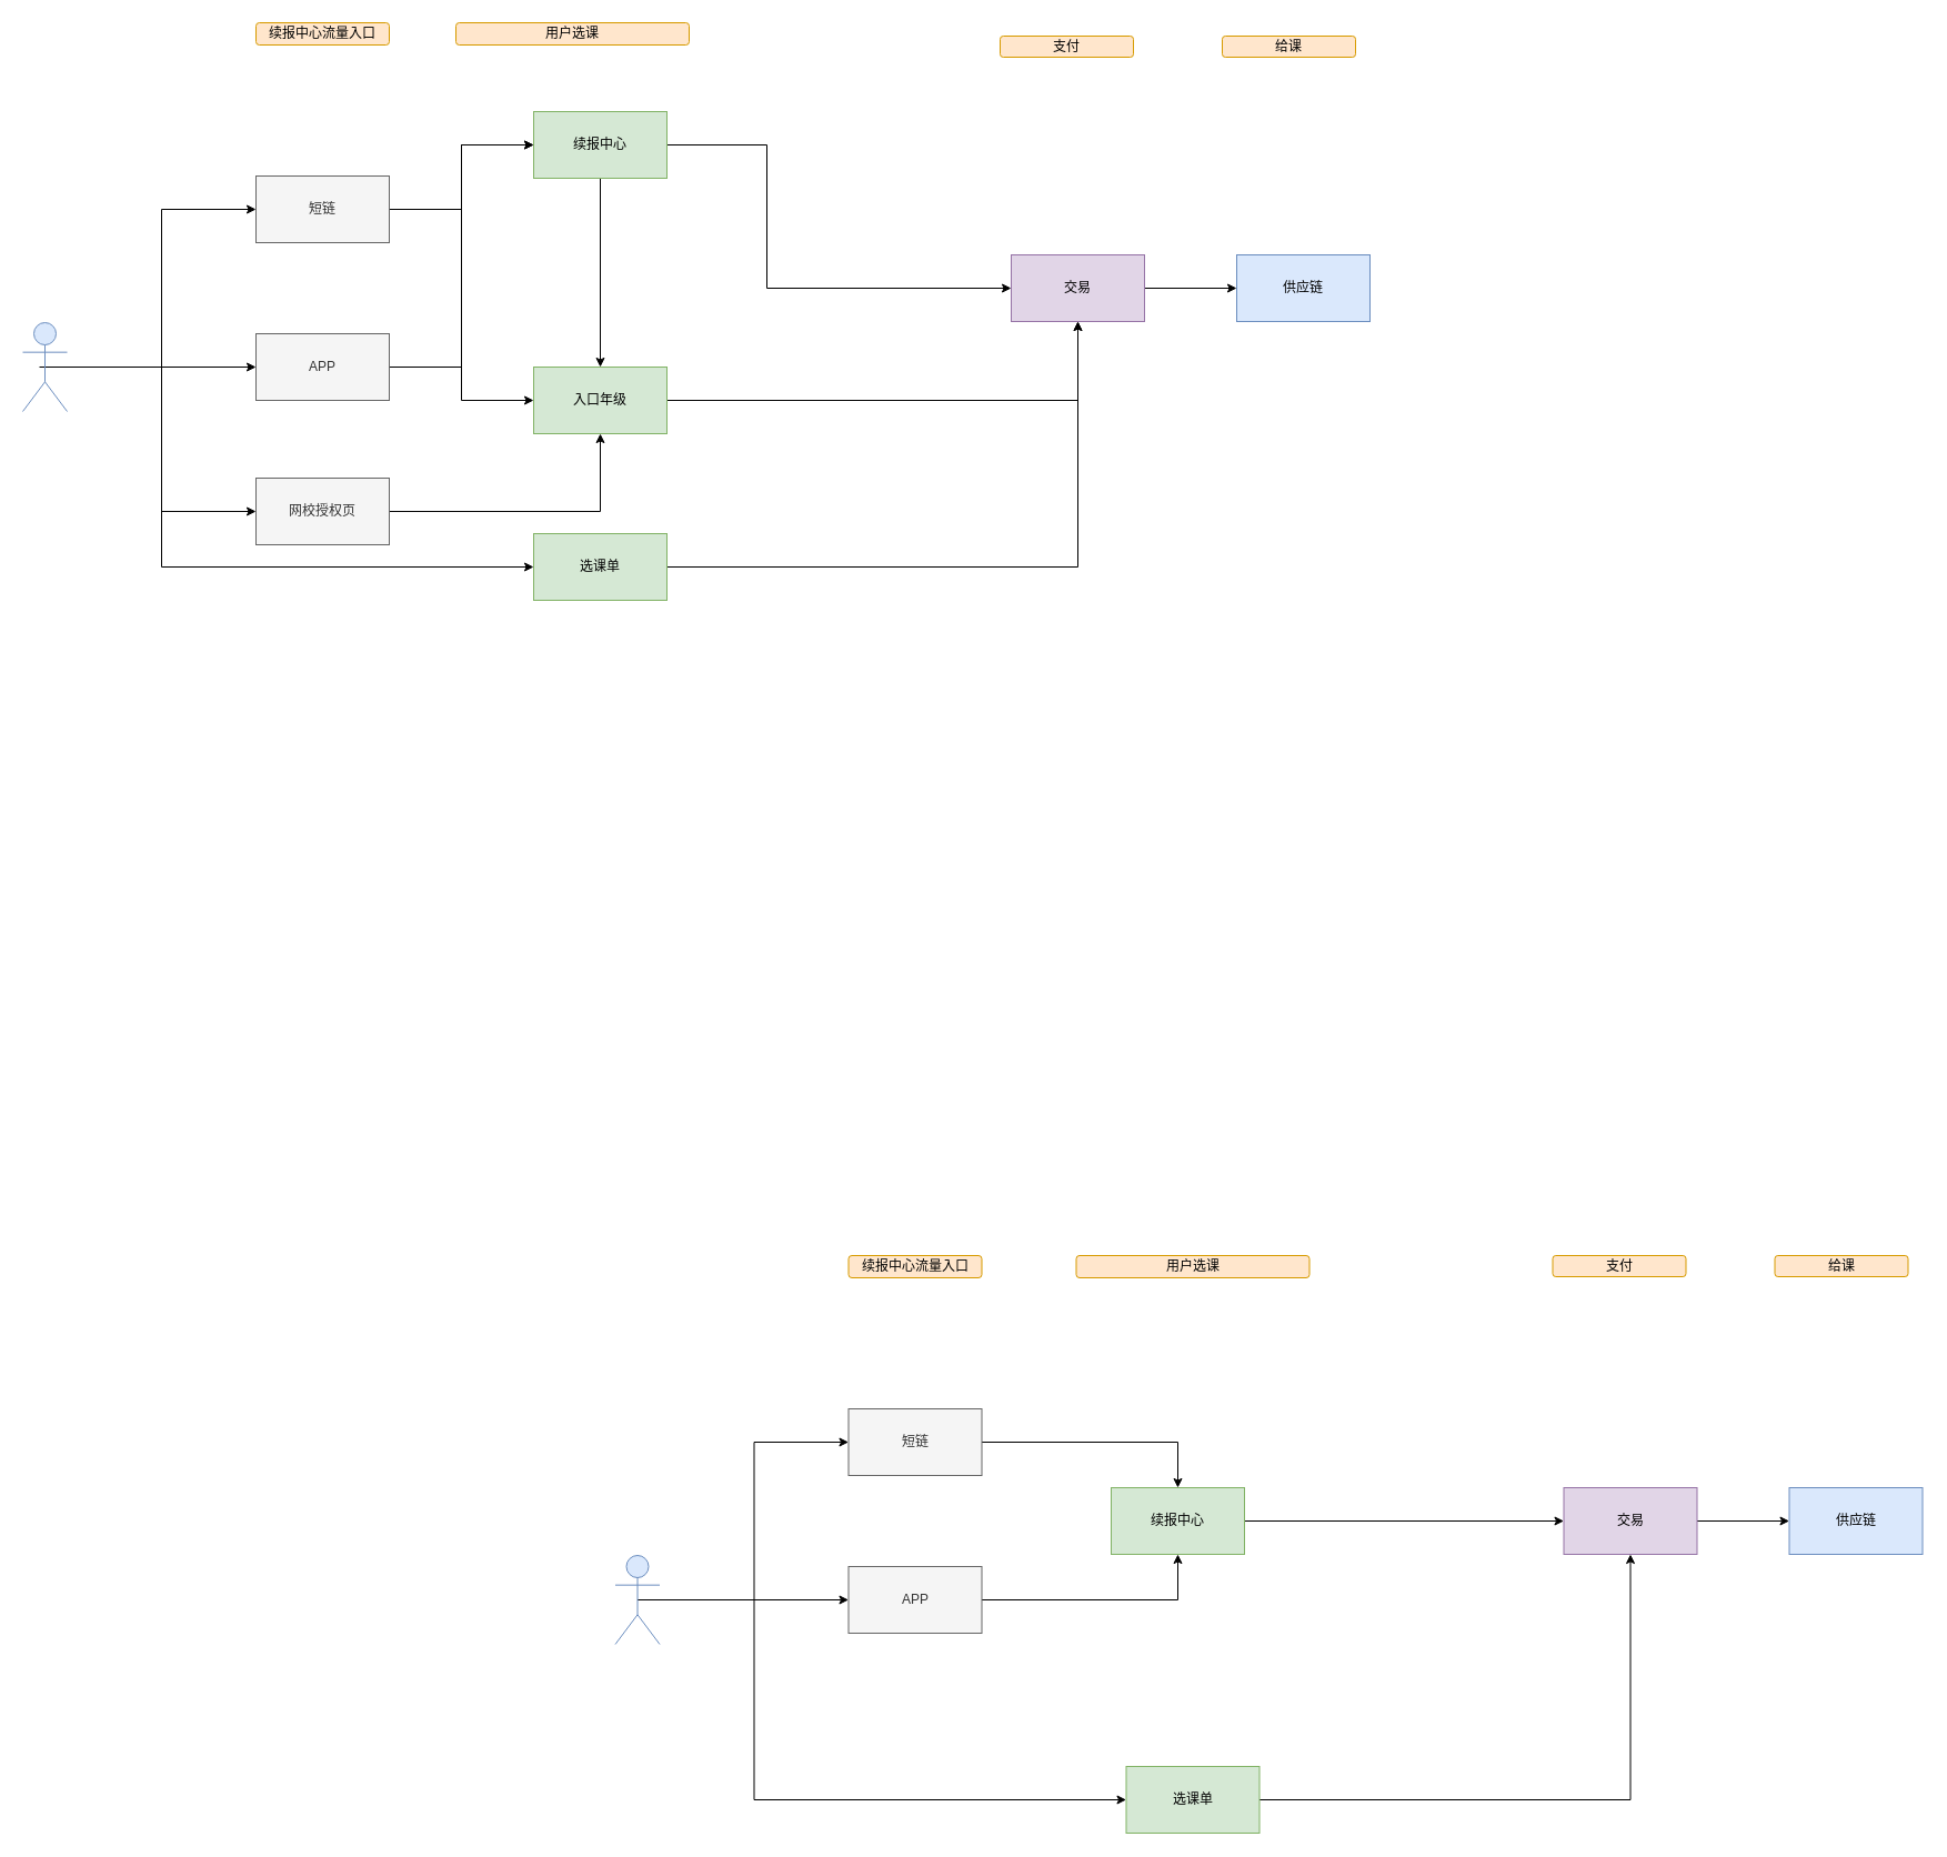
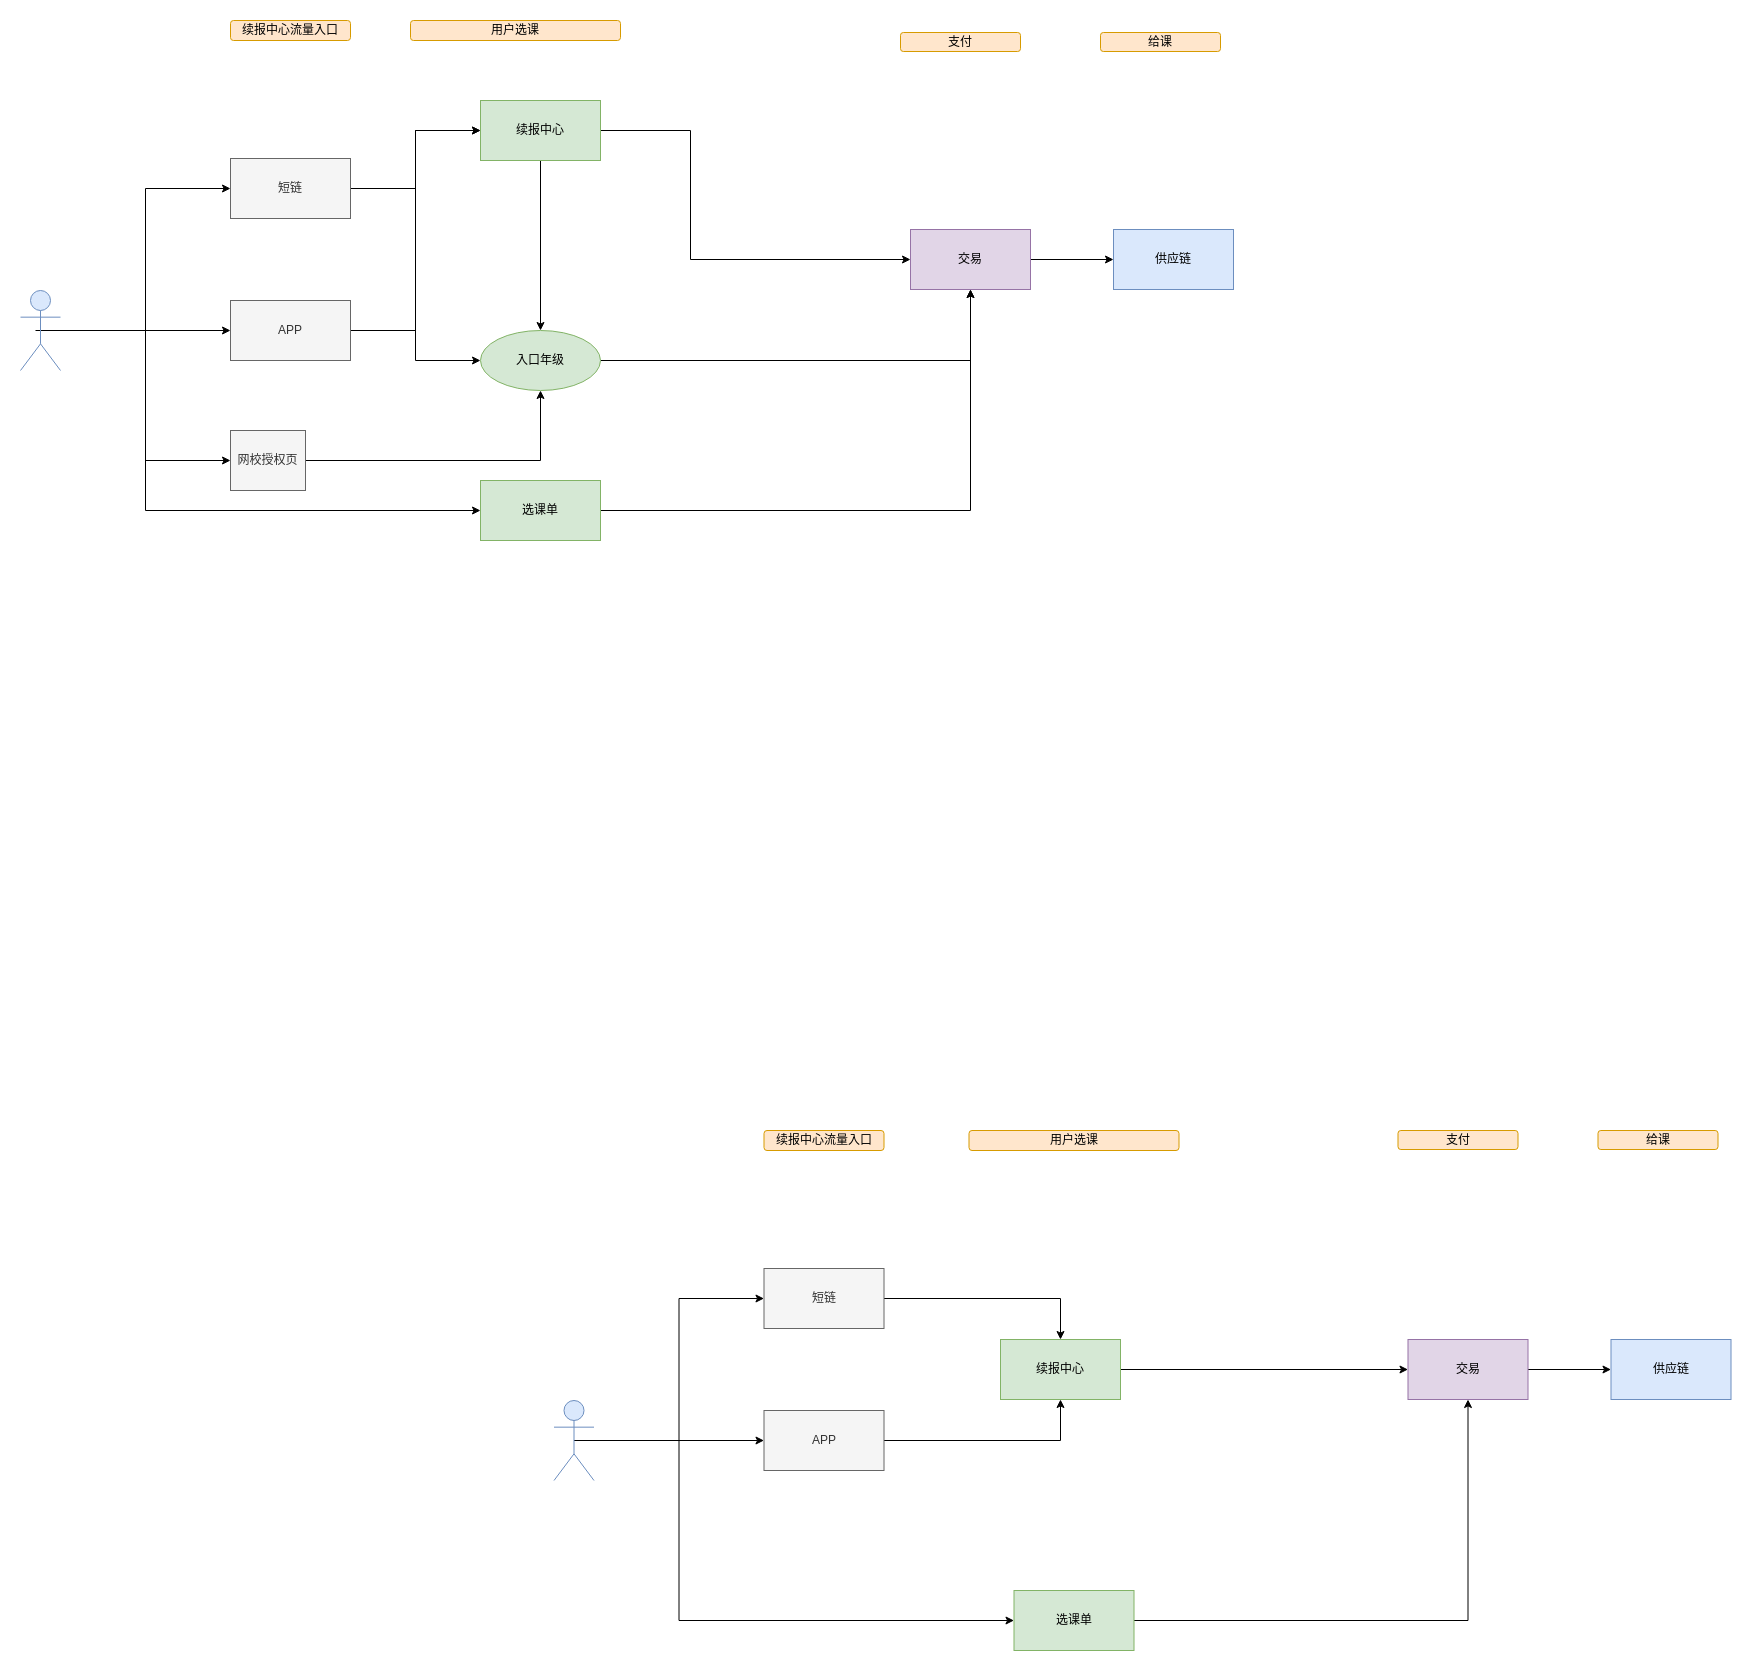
- <mxCell id="25" value="入口年级" style="rounded=0;whiteSpace=wrap;html=1;fillColor=#d5e8d4;strokeColor=#82b366;" parent="1" vertex="1"><mxGeometry x="480" y="330" width="120" height="60" as="geometry" /></mxCell>
+ <mxCell id="25" value="入口年级" style="ellipse;whiteSpace=wrap;html=1;fillColor=#d5e8d4;strokeColor=#82b366;" parent="1" vertex="1"><mxGeometry x="480" y="330" width="120" height="60" as="geometry" /></mxCell>
- <mxCell id="27" value="网校授权页" style="rounded=0;whiteSpace=wrap;html=1;fillColor=#f5f5f5;strokeColor=#666666;fontColor=#333333;" parent="1" vertex="1"><mxGeometry x="230" y="430" width="120" height="60" as="geometry" /></mxCell>
+ <mxCell id="27" value="网校授权页" style="rounded=0;whiteSpace=wrap;html=1;fillColor=#f5f5f5;strokeColor=#666666;fontColor=#333333;" parent="1" vertex="1"><mxGeometry x="230" y="430" width="75" height="60" as="geometry" /></mxCell>
